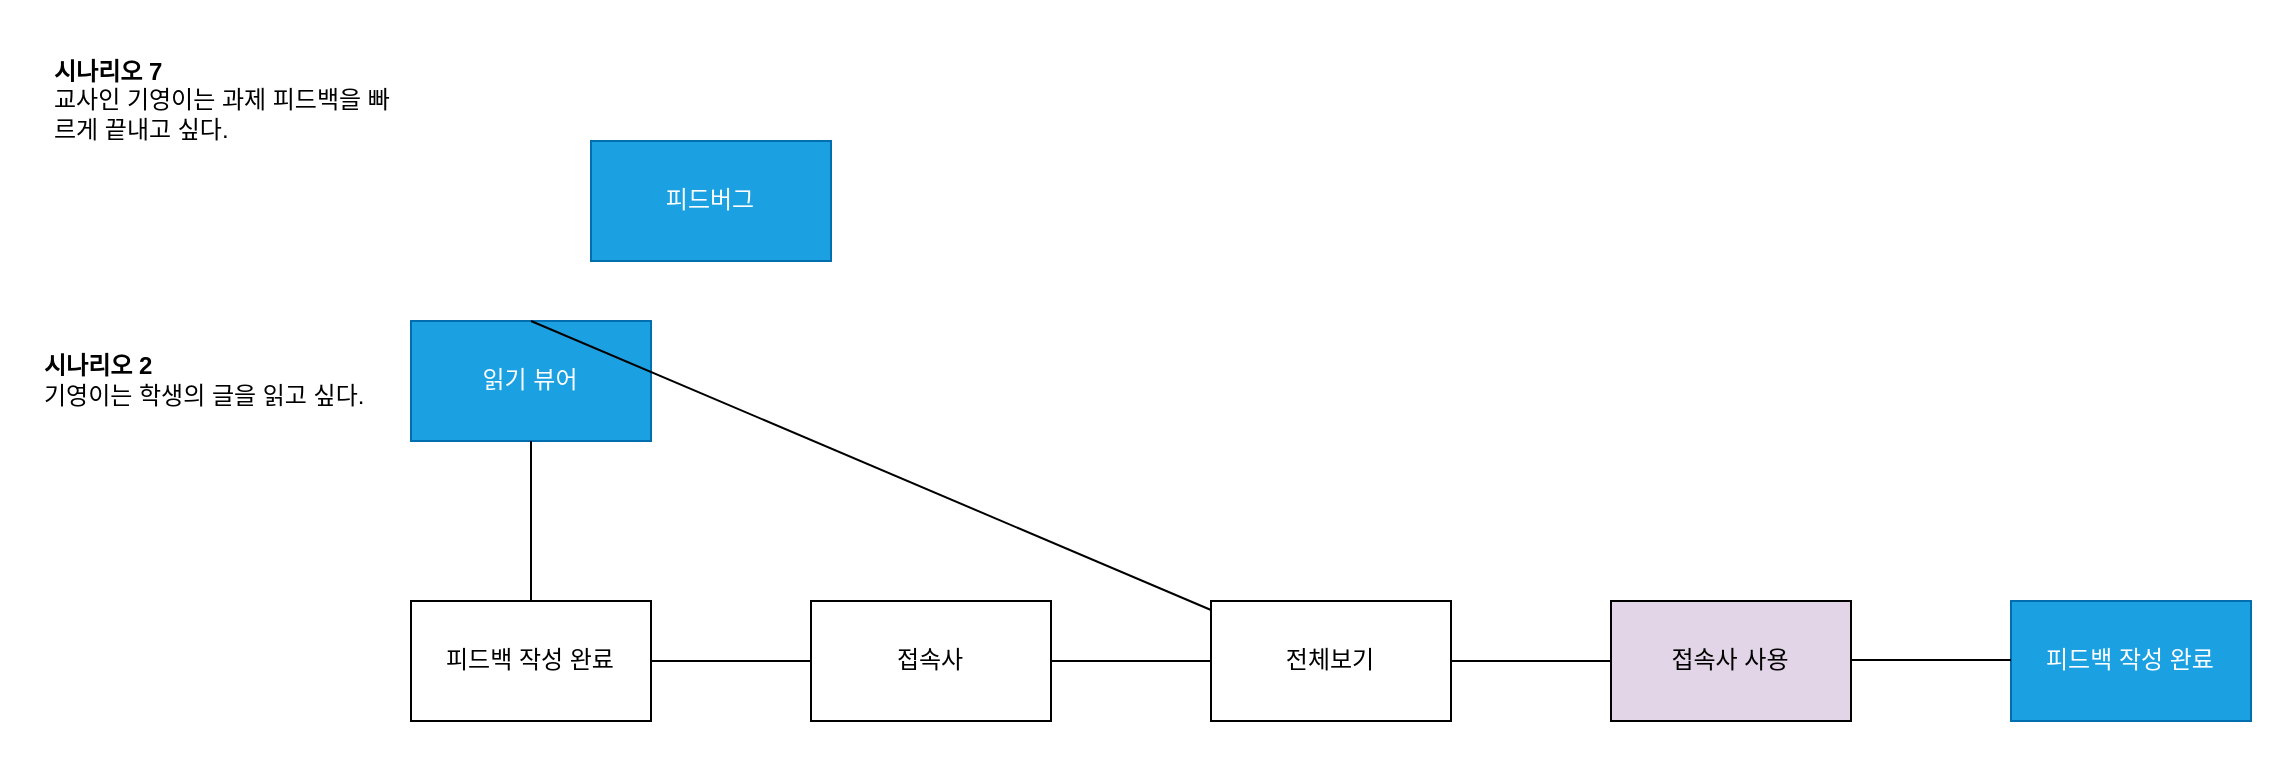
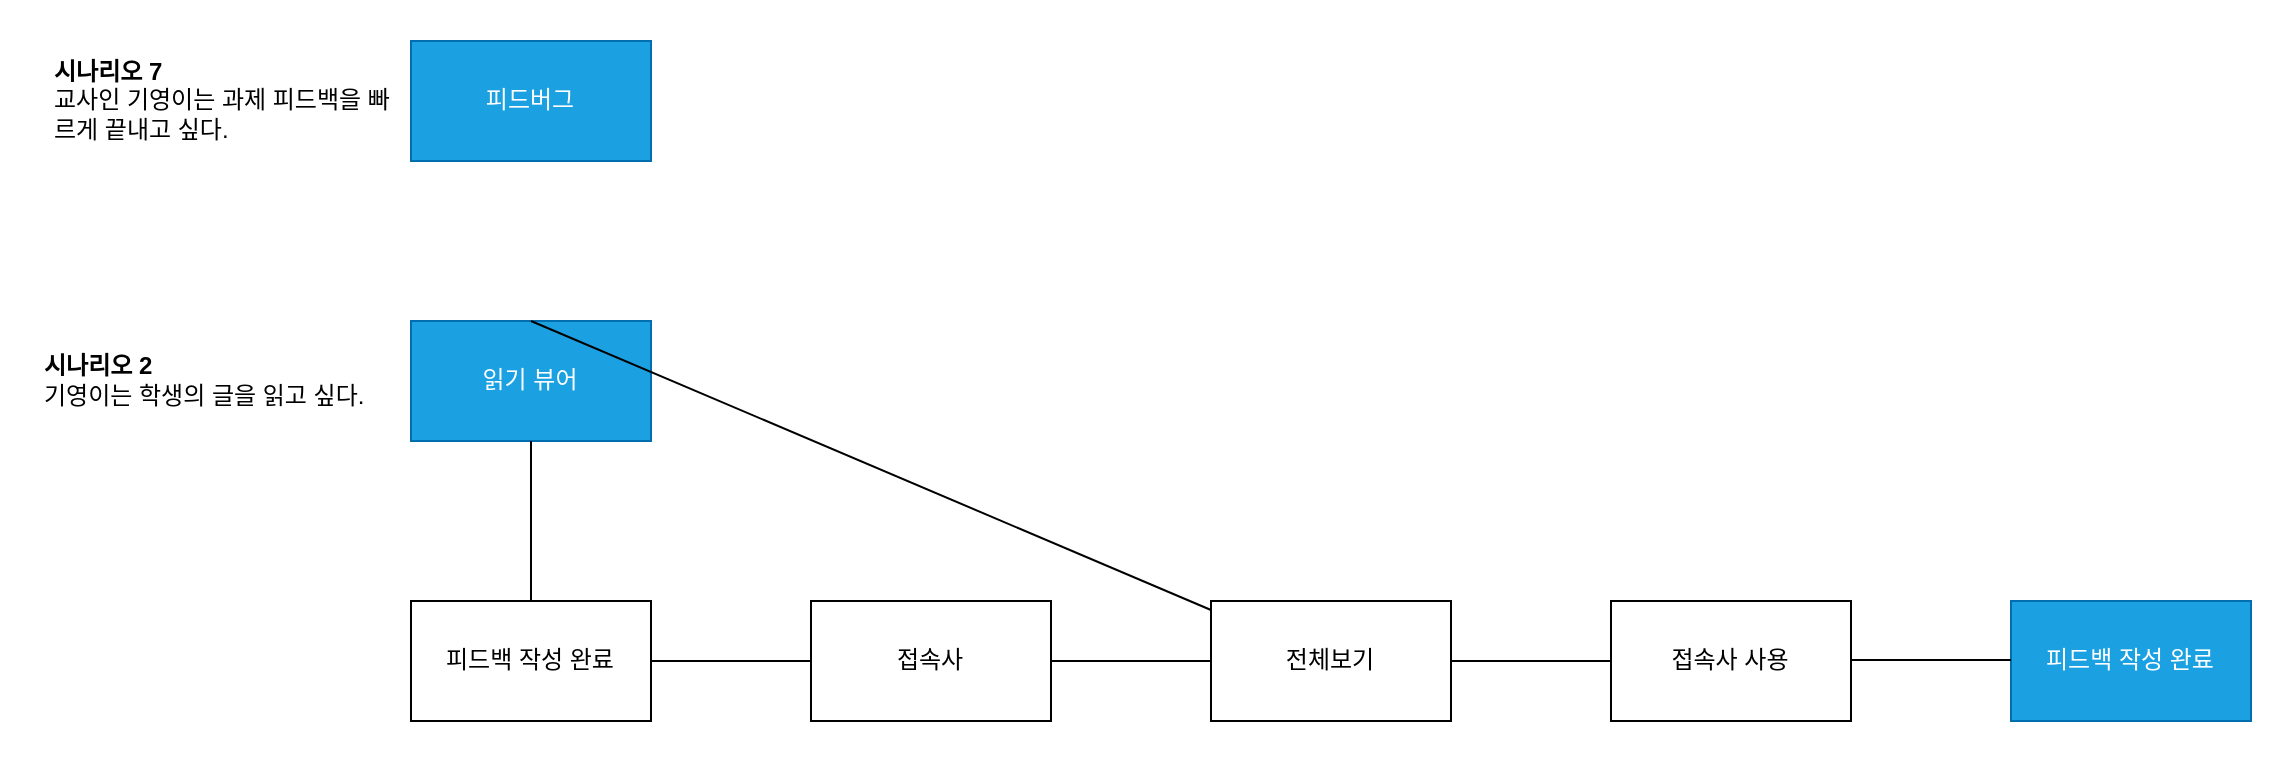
- <mxCell id="2" value="피드버그" style="rounded=0;whiteSpace=wrap;html=1;fillColor=#1ba1e2;strokeColor=#006EAF;fontColor=#ffffff;" vertex="1" parent="1"><mxGeometry x="295" y="70" width="120" height="60" as="geometry" /></mxCell>
+ <mxCell id="2" value="피드버그" style="rounded=0;whiteSpace=wrap;html=1;fillColor=#1ba1e2;strokeColor=#006EAF;fontColor=#ffffff;" vertex="1" parent="1"><mxGeometry x="205" y="20" width="120" height="60" as="geometry" /></mxCell>
- <mxCell id="11" value="접속사 사용" style="rounded=0;whiteSpace=wrap;html=1;fillColor=#e1d5e7;" vertex="1" parent="1"><mxGeometry x="805" y="300" width="120" height="60" as="geometry" /></mxCell>
+ <mxCell id="11" value="접속사 사용" style="rounded=0;whiteSpace=wrap;html=1;" vertex="1" parent="1"><mxGeometry x="805" y="300" width="120" height="60" as="geometry" /></mxCell>
